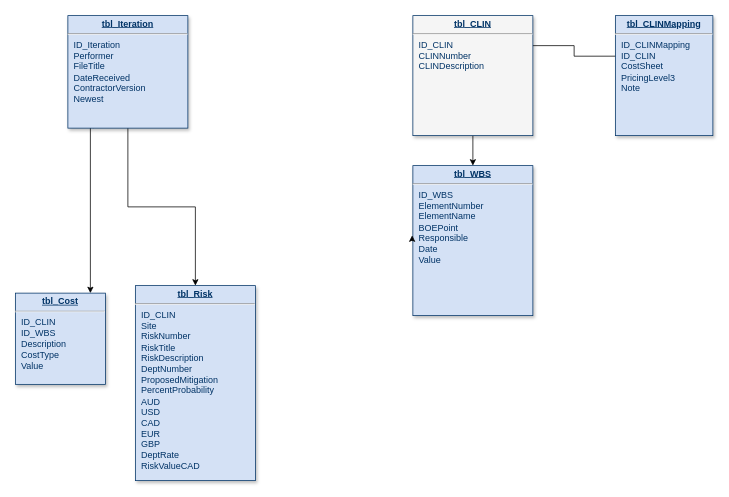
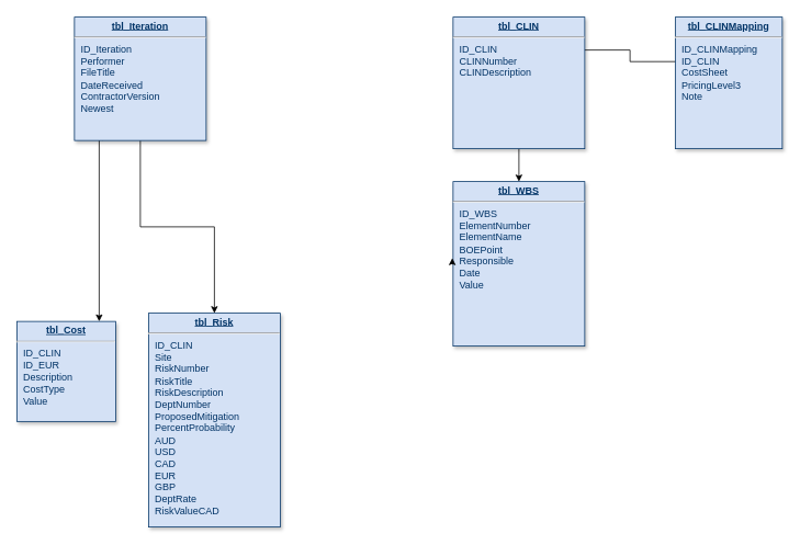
- <mxCell id="10" value="&lt;p style=&quot;margin: 0px; margin-top: 4px; text-align: center; text-decoration: underline;&quot;&gt;&lt;strong&gt;tbl_CLIN&lt;/strong&gt;&lt;/p&gt;&lt;hr&gt;&lt;p style=&quot;margin: 0px; margin-left: 8px;&quot;&gt;ID_CLIN&lt;/p&gt;&lt;p style=&quot;margin: 0px; margin-left: 8px;&quot;&gt;CLINNumber&lt;/p&gt;&lt;p style=&quot;margin: 0px; margin-left: 8px;&quot;&gt;CLINDescription&lt;/p&gt;" style="verticalAlign=top;align=left;overflow=fill;fontSize=12;fontFamily=Helvetica;html=1;strokeColor=#003366;shadow=1;fillColor=#f5f5f5;fontColor=#003366;" parent="1" vertex="1"><mxGeometry x="550" y="20" width="160" height="160" as="geometry" /></mxCell>
+ <mxCell id="10" value="&lt;p style=&quot;margin: 0px; margin-top: 4px; text-align: center; text-decoration: underline;&quot;&gt;&lt;strong&gt;tbl_CLIN&lt;/strong&gt;&lt;/p&gt;&lt;hr&gt;&lt;p style=&quot;margin: 0px; margin-left: 8px;&quot;&gt;ID_CLIN&lt;/p&gt;&lt;p style=&quot;margin: 0px; margin-left: 8px;&quot;&gt;CLINNumber&lt;/p&gt;&lt;p style=&quot;margin: 0px; margin-left: 8px;&quot;&gt;CLINDescription&lt;/p&gt;" style="verticalAlign=top;align=left;overflow=fill;fontSize=12;fontFamily=Helvetica;html=1;strokeColor=#003366;shadow=1;fillColor=#D4E1F5;fontColor=#003366" parent="1" vertex="1"><mxGeometry x="550" y="20" width="160" height="160" as="geometry" /></mxCell>
- <mxCell id="8" value="&lt;p style=&quot;margin: 0px; margin-top: 4px; text-align: center; text-decoration: underline;&quot;&gt;&lt;strong&gt;tbl_Cost&lt;/strong&gt;&lt;/p&gt;&lt;hr&gt;&lt;p style=&quot;margin: 0px; margin-left: 8px;&quot;&gt;ID_CLIN&lt;br&gt;&lt;/p&gt;&lt;p style=&quot;margin: 0px; margin-left: 8px;&quot;&gt;ID_WBS&lt;/p&gt;&lt;p style=&quot;margin: 0px; margin-left: 8px;&quot;&gt;Description&lt;/p&gt;&lt;p style=&quot;margin: 0px; margin-left: 8px;&quot;&gt;CostType&lt;/p&gt;&lt;p style=&quot;margin: 0px; margin-left: 8px;&quot;&gt;Value&lt;/p&gt;" style="verticalAlign=top;align=left;overflow=fill;fontSize=12;fontFamily=Helvetica;html=1;strokeColor=#003366;shadow=1;fillColor=#D4E1F5;fontColor=#003366" parent="1" vertex="1"><mxGeometry x="20" y="390" width="120" height="121.64" as="geometry" /></mxCell>
+ <mxCell id="8" value="&lt;p style=&quot;margin: 0px; margin-top: 4px; text-align: center; text-decoration: underline;&quot;&gt;&lt;strong&gt;tbl_Cost&lt;/strong&gt;&lt;/p&gt;&lt;hr&gt;&lt;p style=&quot;margin: 0px; margin-left: 8px;&quot;&gt;ID_CLIN&lt;br&gt;&lt;/p&gt;&lt;p style=&quot;margin: 0px; margin-left: 8px;&quot;&gt;ID_EUR&lt;/p&gt;&lt;p style=&quot;margin: 0px; margin-left: 8px;&quot;&gt;Description&lt;/p&gt;&lt;p style=&quot;margin: 0px; margin-left: 8px;&quot;&gt;CostType&lt;/p&gt;&lt;p style=&quot;margin: 0px; margin-left: 8px;&quot;&gt;Value&lt;/p&gt;" style="verticalAlign=top;align=left;overflow=fill;fontSize=12;fontFamily=Helvetica;html=1;strokeColor=#003366;shadow=1;fillColor=#D4E1F5;fontColor=#003366" parent="1" vertex="1"><mxGeometry x="20" y="390" width="120" height="121.64" as="geometry" /></mxCell>
